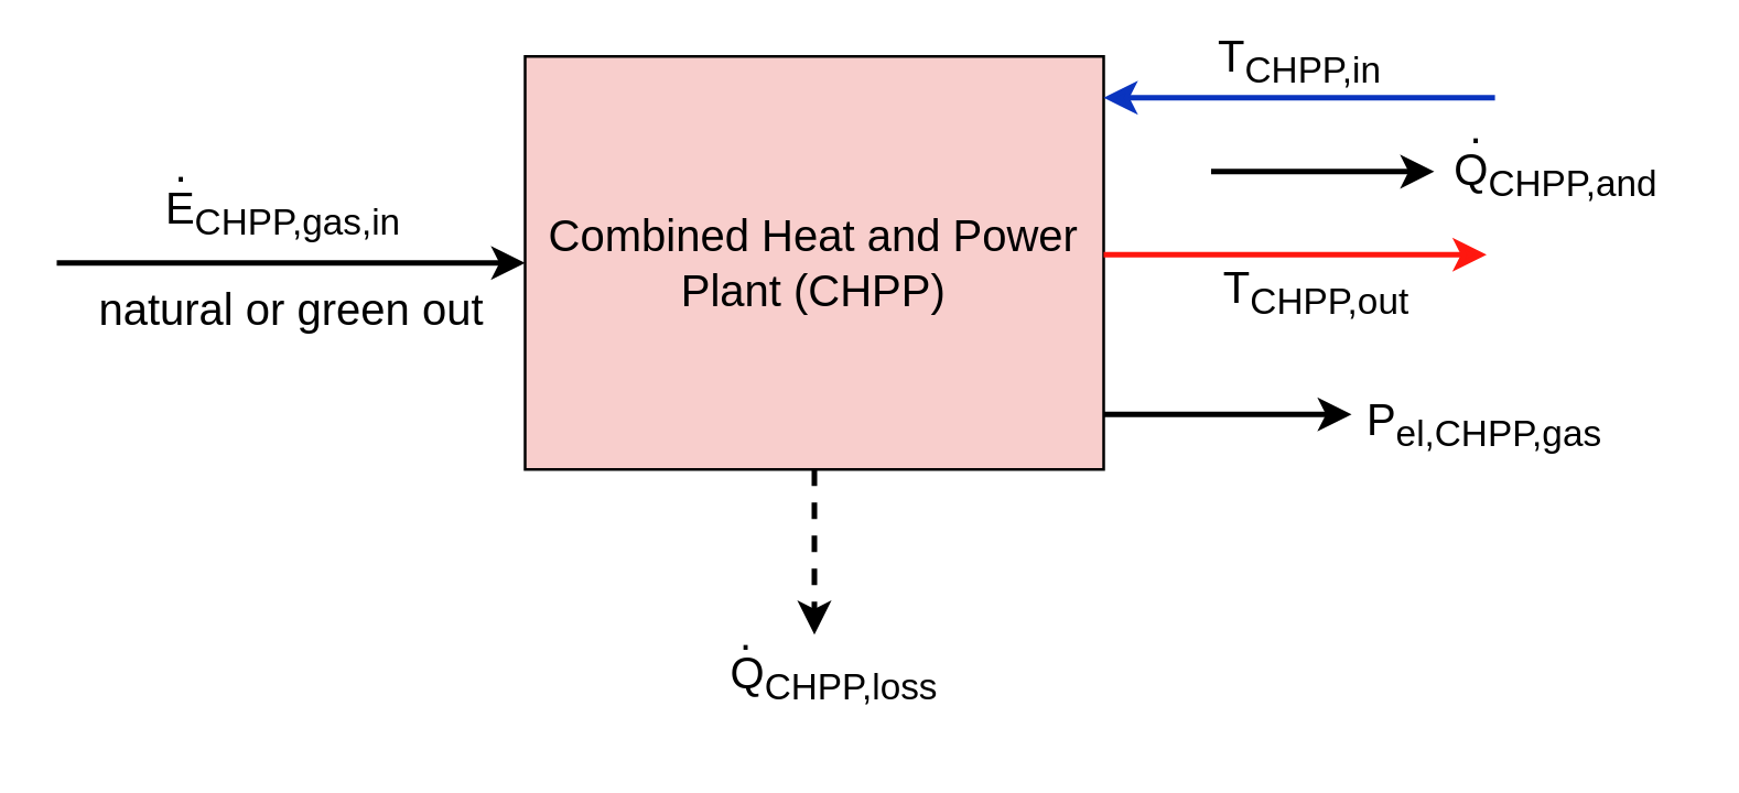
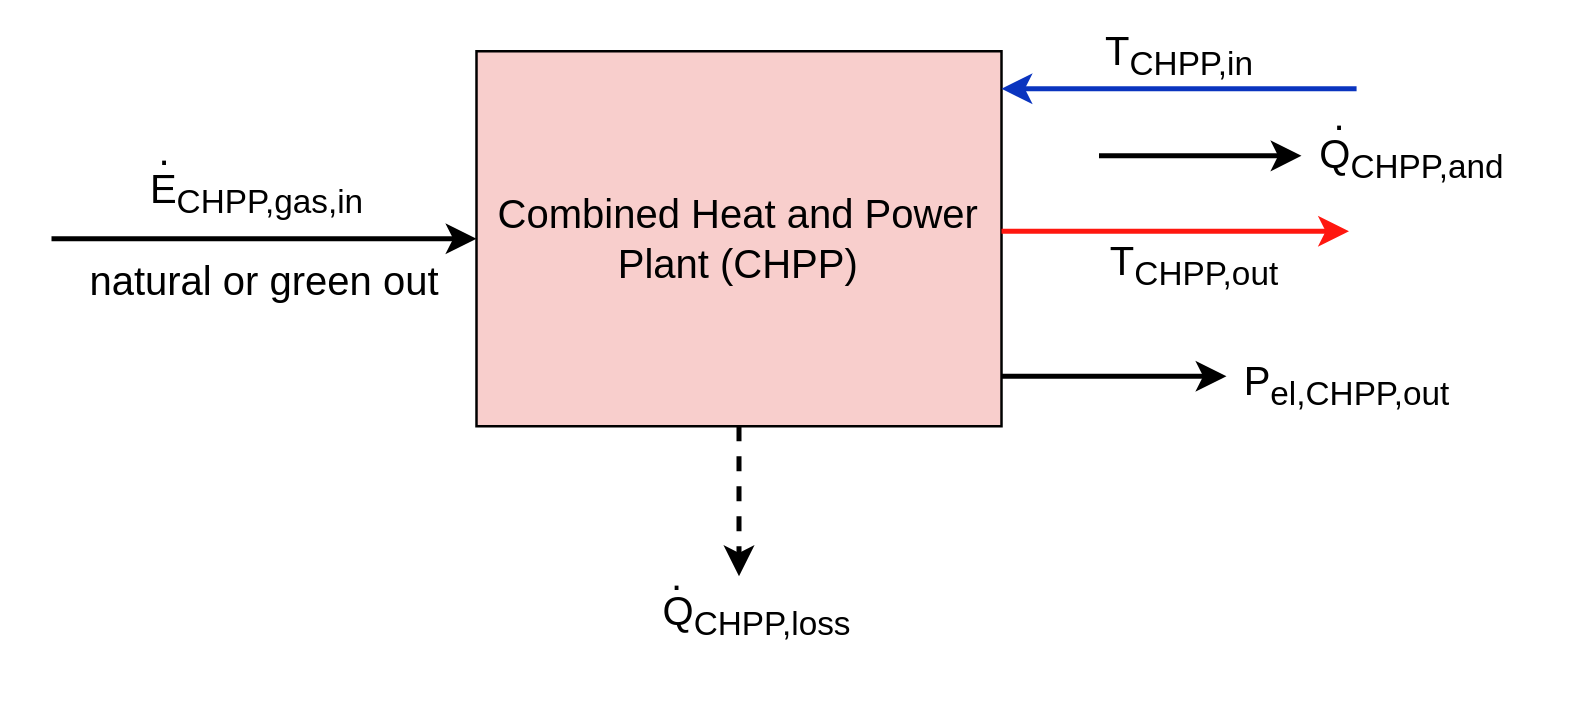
- <mxCell id="10" value="P&lt;sub&gt;el,CHPP,gas&lt;/sub&gt;" style="text;html=1;align=center;verticalAlign=middle;resizable=0;points=[];autosize=1;strokeColor=none;fillColor=none;fontSize=16;" parent="1" vertex="1"><mxGeometry x="483" y="134" width="110" height="40" as="geometry" /></mxCell>
+ <mxCell id="10" value="P&lt;sub&gt;el,CHPP,out&lt;/sub&gt;" style="text;html=1;align=center;verticalAlign=middle;resizable=0;points=[];autosize=1;strokeColor=none;fillColor=none;fontSize=16;" parent="1" vertex="1"><mxGeometry x="483" y="134" width="110" height="40" as="geometry" /></mxCell>
